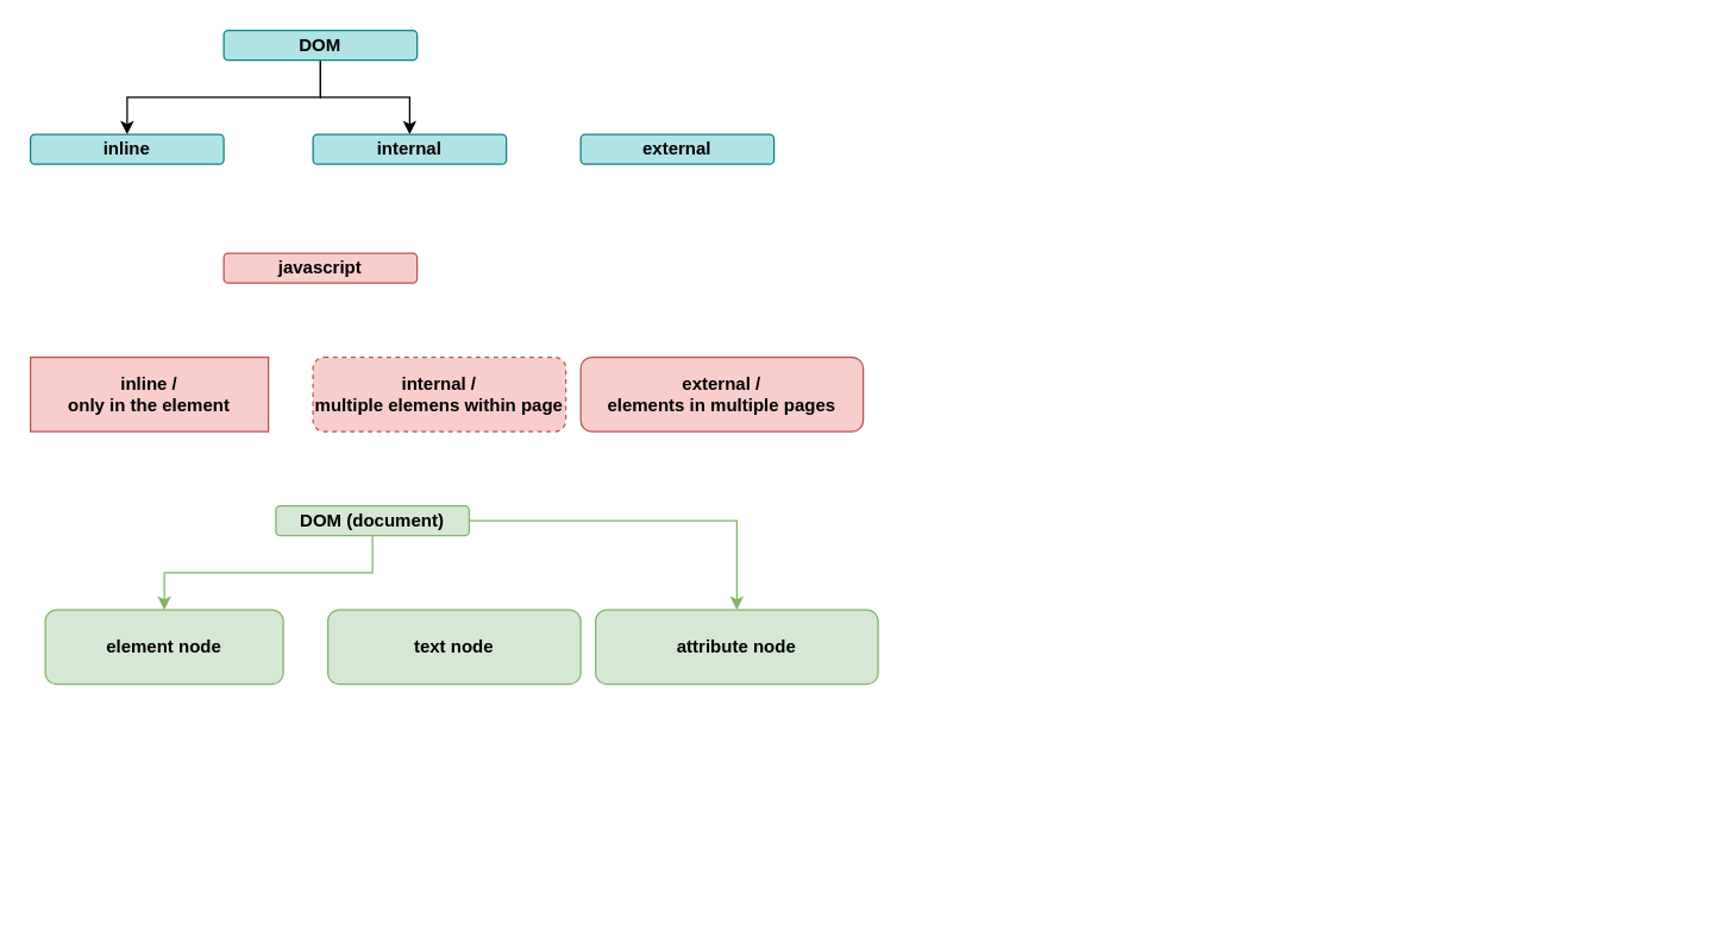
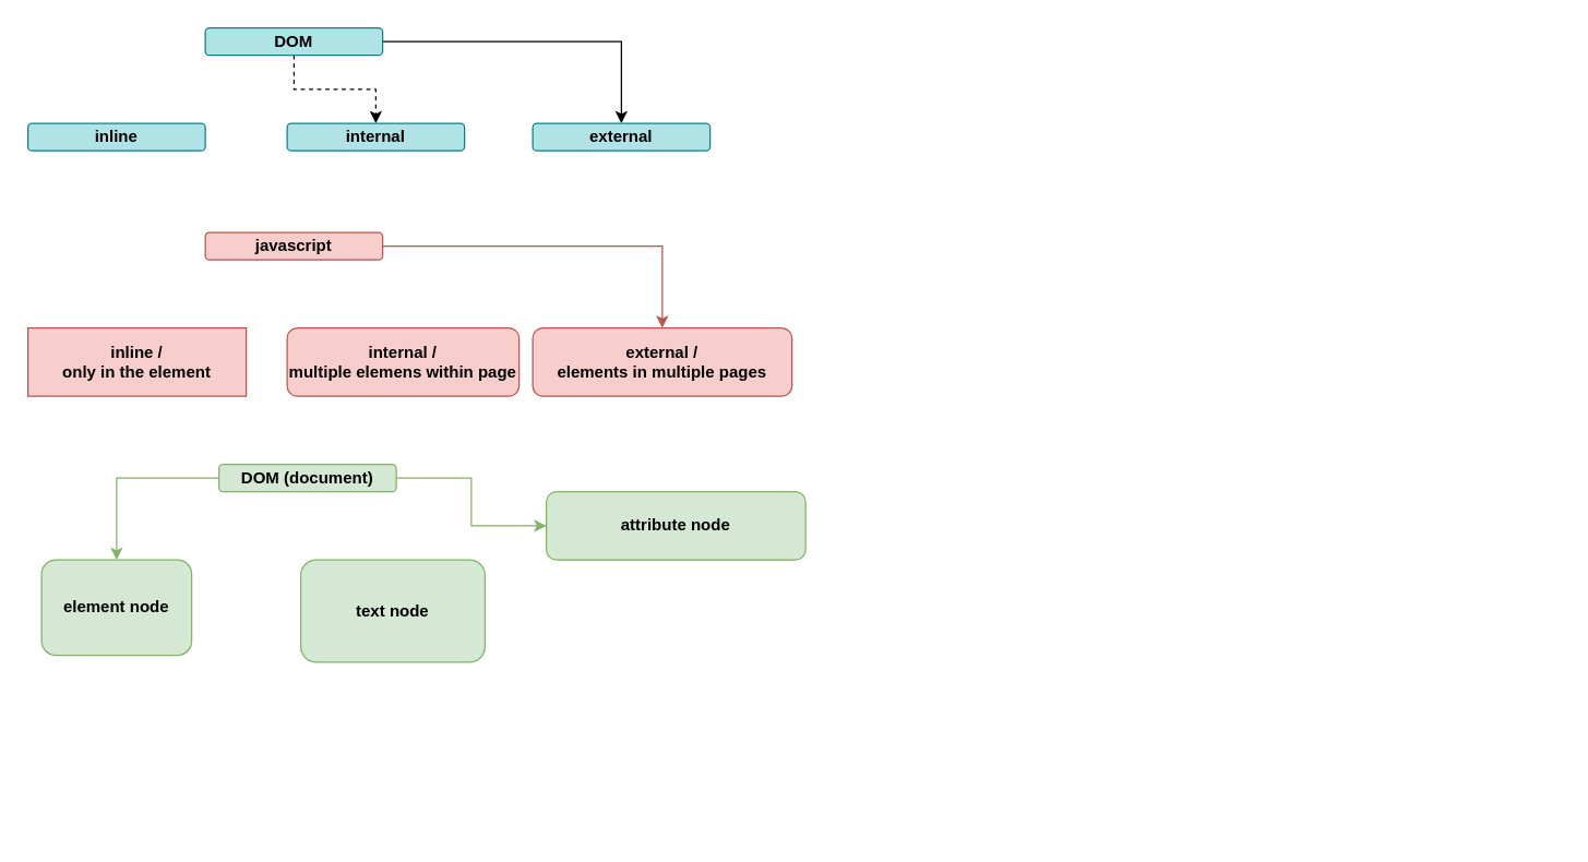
+ <mxCell id="4" value="" style="edgeStyle=orthogonalEdgeStyle;rounded=0;orthogonalLoop=1;jettySize=auto;html=1;" edge="1" parent="1" source="5" target="8"><mxGeometry relative="1" as="geometry" /></mxCell>
- <mxCell id="2" value="" style="edgeStyle=orthogonalEdgeStyle;rounded=0;orthogonalLoop=1;jettySize=auto;html=1;" edge="1" parent="1" source="5" target="6"><mxGeometry relative="1" as="geometry" /></mxCell>
- <mxCell id="3" value="" style="edgeStyle=orthogonalEdgeStyle;rounded=0;orthogonalLoop=1;jettySize=auto;html=1;" edge="1" parent="1" source="5" target="7"><mxGeometry relative="1" as="geometry" /></mxCell>
+ <mxCell id="3" value="" style="edgeStyle=orthogonalEdgeStyle;rounded=0;orthogonalLoop=1;jettySize=auto;html=1;dashed=1;" edge="1" parent="1" source="5" target="7"><mxGeometry relative="1" as="geometry" /></mxCell>
+ <mxCell id="9" value="" style="edgeStyle=orthogonalEdgeStyle;rounded=0;orthogonalLoop=1;jettySize=auto;html=1;fillColor=#f8cecc;strokeColor=#b85450;" edge="1" parent="1" source="10" target="13"><mxGeometry relative="1" as="geometry" /></mxCell>
- <mxCell id="12" value="internal /&lt;br&gt;multiple elemens within page" style="rounded=1;whiteSpace=wrap;html=1;fillColor=#f8cecc;strokeColor=#b85450;fontStyle=1;verticalAlign=middle;dashed=1;" vertex="1" parent="1"><mxGeometry x="210" y="240" width="170" height="50" as="geometry" /></mxCell>
+ <mxCell id="12" value="internal /&lt;br&gt;multiple elemens within page" style="rounded=1;whiteSpace=wrap;html=1;fillColor=#f8cecc;strokeColor=#b85450;fontStyle=1;verticalAlign=middle;" vertex="1" parent="1"><mxGeometry x="210" y="240" width="170" height="50" as="geometry" /></mxCell>
- <mxCell id="16" value="DOM (document)" style="rounded=1;whiteSpace=wrap;html=1;fillColor=#d5e8d4;strokeColor=#82b366;fontStyle=1;verticalAlign=middle;" vertex="1" parent="1"><mxGeometry x="185" y="340" width="130" height="20" as="geometry" /></mxCell>
+ <mxCell id="16" value="DOM (document)" style="rounded=1;whiteSpace=wrap;html=1;fillColor=#d5e8d4;strokeColor=#82b366;fontStyle=1;verticalAlign=middle;" vertex="1" parent="1"><mxGeometry x="160" y="340" width="130" height="20" as="geometry" /></mxCell>
- <mxCell id="17" value="element node" style="rounded=1;whiteSpace=wrap;html=1;fillColor=#d5e8d4;strokeColor=#82b366;fontStyle=1;verticalAlign=middle;" vertex="1" parent="1"><mxGeometry x="30" y="410" width="160" height="50" as="geometry" /></mxCell>
+ <mxCell id="17" value="element node" style="rounded=1;whiteSpace=wrap;html=1;fillColor=#d5e8d4;strokeColor=#82b366;fontStyle=1;verticalAlign=middle;" vertex="1" parent="1"><mxGeometry x="30" y="410" width="110" height="70" as="geometry" /></mxCell>
- <mxCell id="18" value="text node" style="rounded=1;whiteSpace=wrap;html=1;fillColor=#d5e8d4;strokeColor=#82b366;fontStyle=1;verticalAlign=middle;" vertex="1" parent="1"><mxGeometry x="220" y="410" width="170" height="50" as="geometry" /></mxCell>
+ <mxCell id="18" value="text node" style="rounded=1;whiteSpace=wrap;html=1;fillColor=#d5e8d4;strokeColor=#82b366;fontStyle=1;verticalAlign=middle;" vertex="1" parent="1"><mxGeometry x="220" y="410" width="135" height="75" as="geometry" /></mxCell>
- <mxCell id="19" value="attribute node" style="rounded=1;whiteSpace=wrap;html=1;fillColor=#d5e8d4;strokeColor=#82b366;fontStyle=1;verticalAlign=middle;" vertex="1" parent="1"><mxGeometry x="400" y="410" width="190" height="50" as="geometry" /></mxCell>
+ <mxCell id="19" value="attribute node" style="rounded=1;whiteSpace=wrap;html=1;fillColor=#d5e8d4;strokeColor=#82b366;fontStyle=1;verticalAlign=middle;" vertex="1" parent="1"><mxGeometry x="400" y="360" width="190" height="50" as="geometry" /></mxCell>
